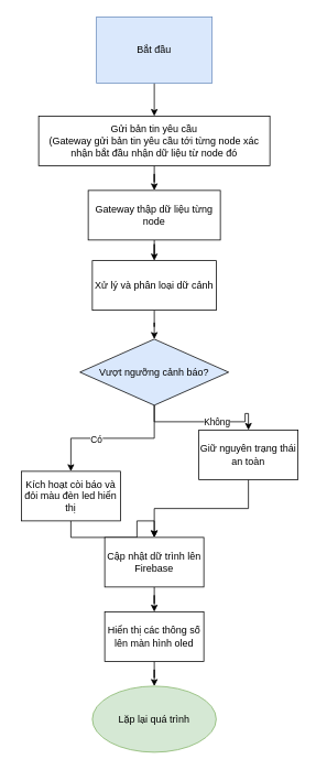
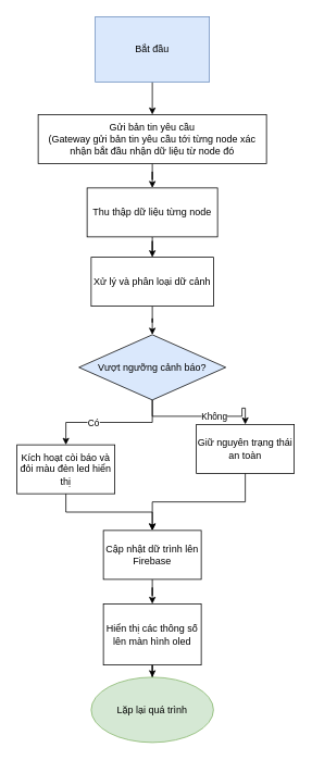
- <mxCell id="7" value="Gateway thập dữ liệu từng node" style="whiteSpace=wrap;html=1;" vertex="1" parent="1"><mxGeometry x="106" y="230" width="160" height="60" as="geometry" /></mxCell>
+ <mxCell id="7" value="Thu thập dữ liệu từng node" style="whiteSpace=wrap;html=1;" vertex="1" parent="1"><mxGeometry x="106" y="230" width="160" height="60" as="geometry" /></mxCell>
- <mxCell id="16" value="Kích hoạt còi báo và đỏi màu đèn led hiển thị" style="whiteSpace=wrap;html=1;" vertex="1" parent="1"><mxGeometry x="25" y="570" width="120" height="60" as="geometry" /></mxCell>
+ <mxCell id="16" value="Kích hoạt còi báo và đỏi màu đèn led hiển thị" style="whiteSpace=wrap;html=1;" vertex="1" parent="1"><mxGeometry x="20" y="545" width="120" height="60" as="geometry" /></mxCell>
- <mxCell id="22" value="Hiển thị các thông số lên màn hình oled" style="whiteSpace=wrap;html=1;" vertex="1" parent="1"><mxGeometry x="126" y="740" width="120" height="60" as="geometry" /></mxCell>
+ <mxCell id="22" value="Hiển thị các thông số lên màn hình oled" style="whiteSpace=wrap;html=1;" vertex="1" parent="1"><mxGeometry x="126" y="740" width="120" height="75" as="geometry" /></mxCell>
